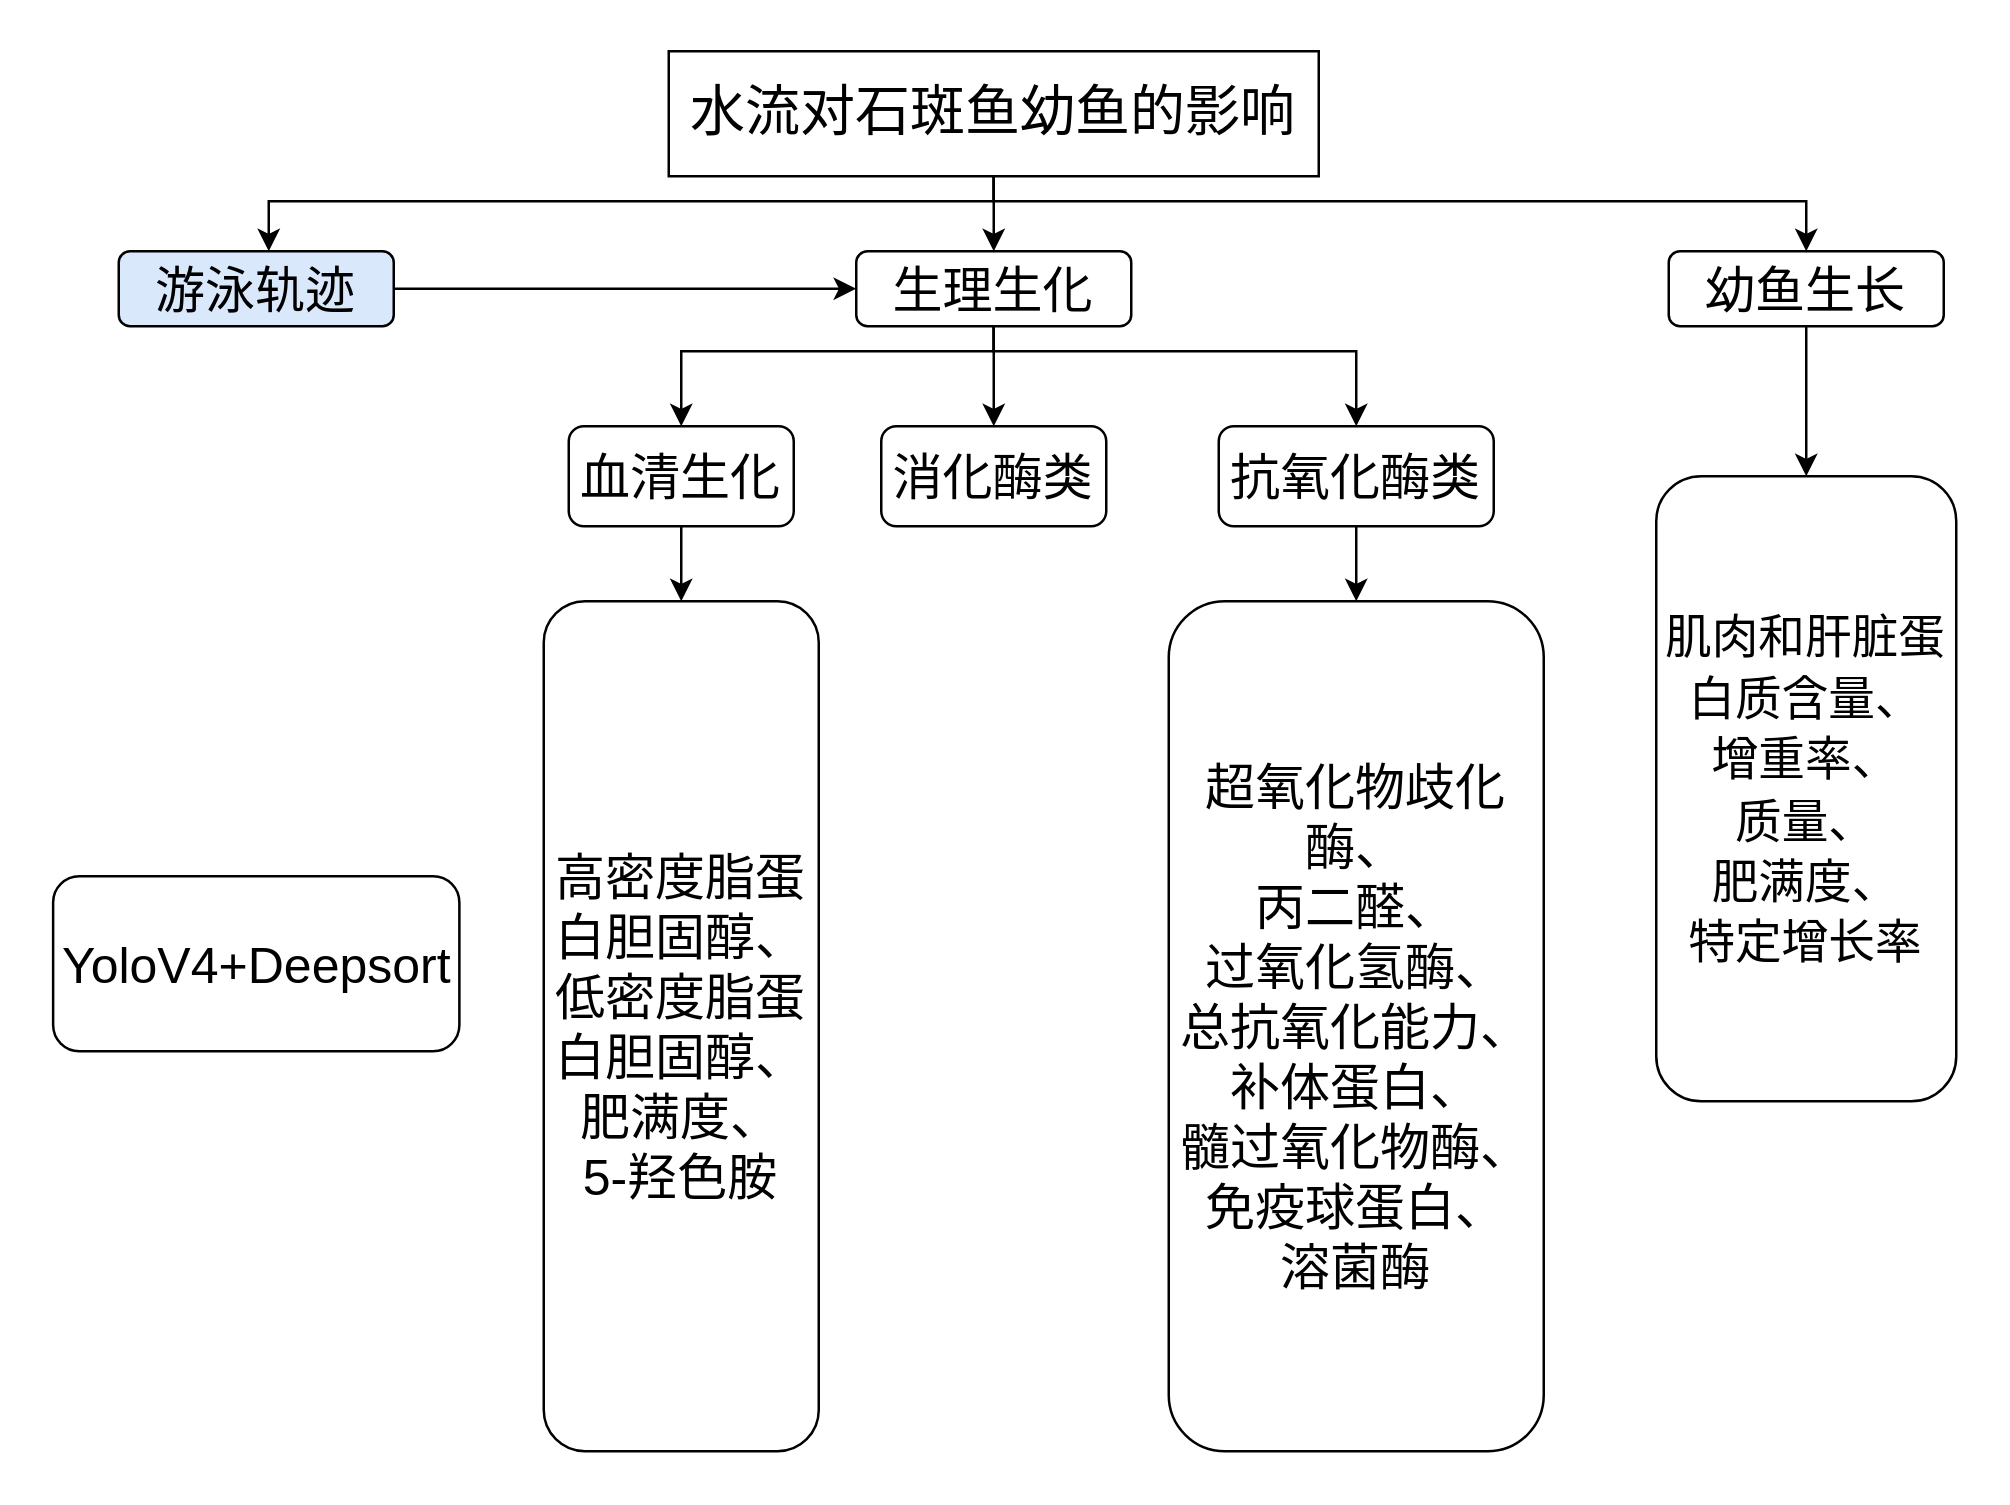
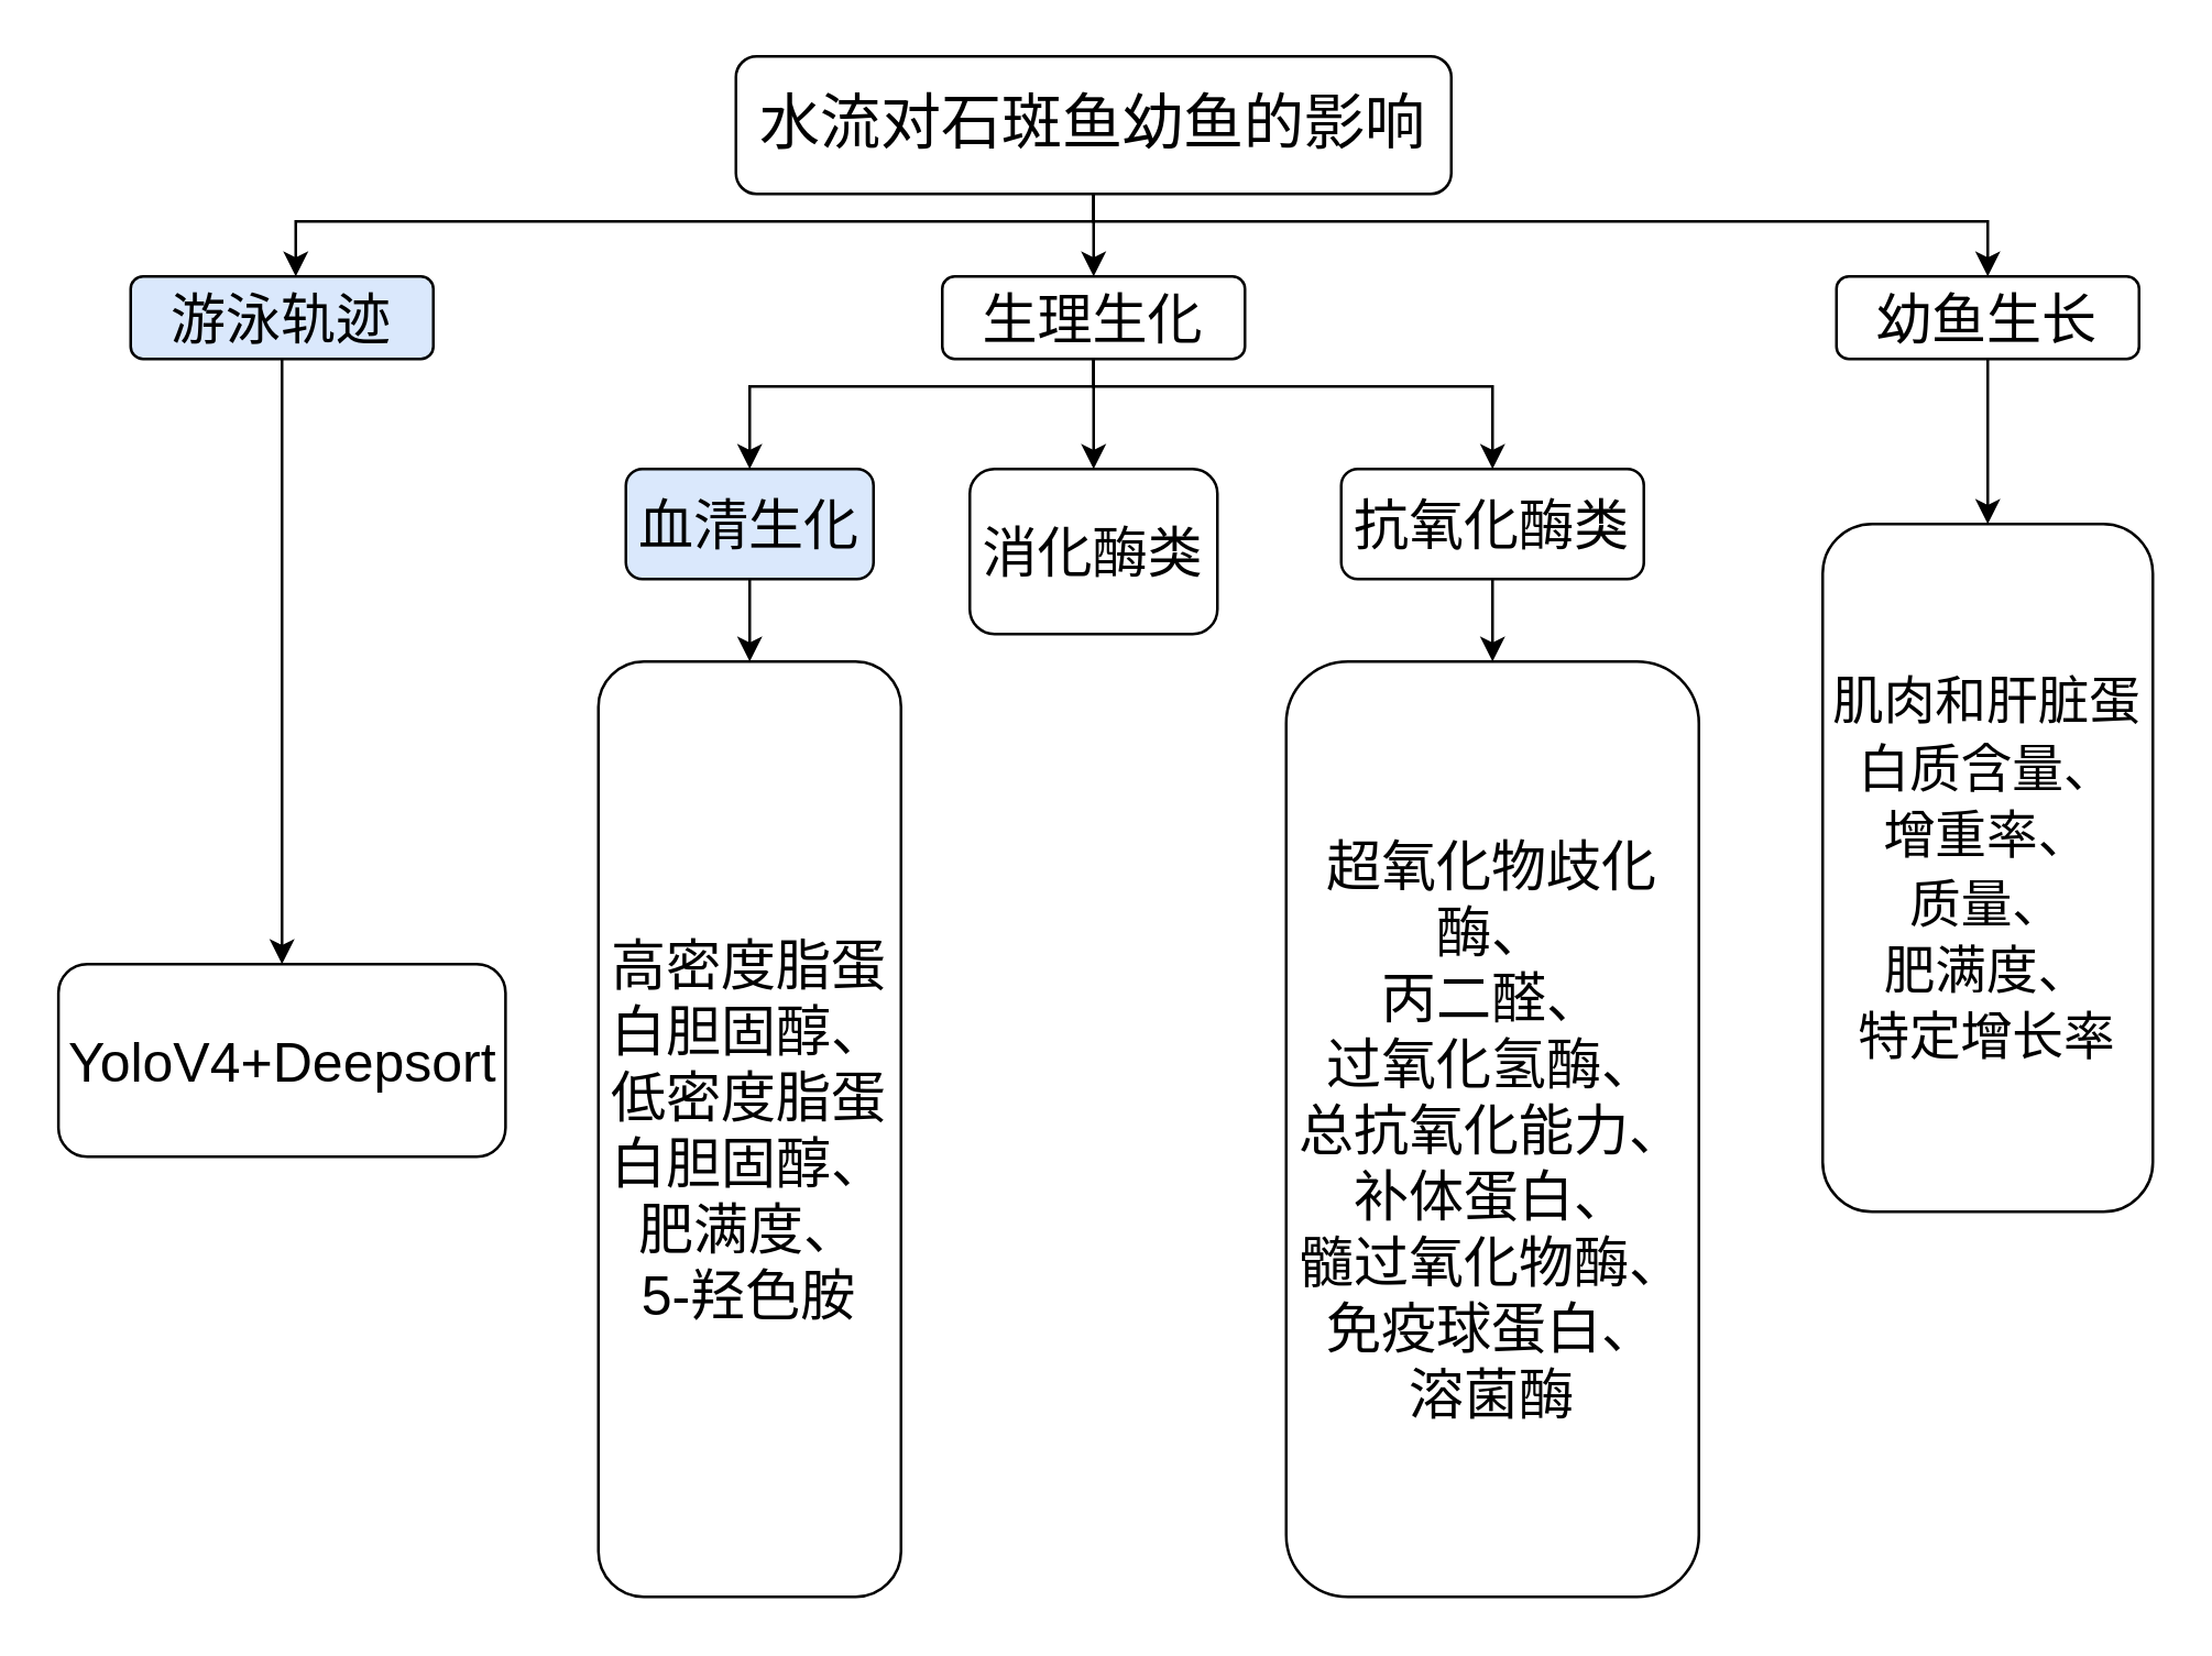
- <mxCell id="5" value="&lt;font style=&quot;font-size: 22px;&quot;&gt;水流对石斑鱼幼鱼的影响&lt;/font&gt;" style="whiteSpace=wrap;html=1;fontSize=22;rounded=0;" vertex="1" parent="1"><mxGeometry x="267" y="20" width="260" height="50" as="geometry" /></mxCell>
+ <mxCell id="5" value="&lt;font style=&quot;font-size: 22px;&quot;&gt;水流对石斑鱼幼鱼的影响&lt;/font&gt;" style="rounded=1;whiteSpace=wrap;html=1;fontSize=22;" vertex="1" parent="1"><mxGeometry x="267" y="20" width="260" height="50" as="geometry" /></mxCell>
- <mxCell id="6" style="edgeStyle=orthogonalEdgeStyle;rounded=0;orthogonalLoop=1;jettySize=auto;html=1;fontSize=20;" edge="1" parent="1" source="7" target="13"><mxGeometry relative="1" as="geometry" /></mxCell>
+ <mxCell id="6" style="edgeStyle=orthogonalEdgeStyle;rounded=0;orthogonalLoop=1;jettySize=auto;html=1;entryX=0.5;entryY=0;entryDx=0;entryDy=0;fontSize=20;" edge="1" parent="1" source="7" target="14"><mxGeometry relative="1" as="geometry" /></mxCell>
- <mxCell id="16" value="血清生化" style="rounded=1;whiteSpace=wrap;html=1;fontSize=20;align=center;" vertex="1" parent="1"><mxGeometry x="227" y="170" width="90" height="40" as="geometry" /></mxCell>
+ <mxCell id="16" value="血清生化" style="rounded=1;whiteSpace=wrap;html=1;fontSize=20;align=center;fillColor=#dae8fc;" vertex="1" parent="1"><mxGeometry x="227" y="170" width="90" height="40" as="geometry" /></mxCell>
- <mxCell id="17" value="消化酶类" style="rounded=1;whiteSpace=wrap;html=1;fontSize=20;align=center;" vertex="1" parent="1"><mxGeometry x="352" y="170" width="90" height="40" as="geometry" /></mxCell>
+ <mxCell id="17" value="消化酶类" style="rounded=1;whiteSpace=wrap;html=1;fontSize=20;align=center;" vertex="1" parent="1"><mxGeometry x="352" y="170" width="90" height="60" as="geometry" /></mxCell>
